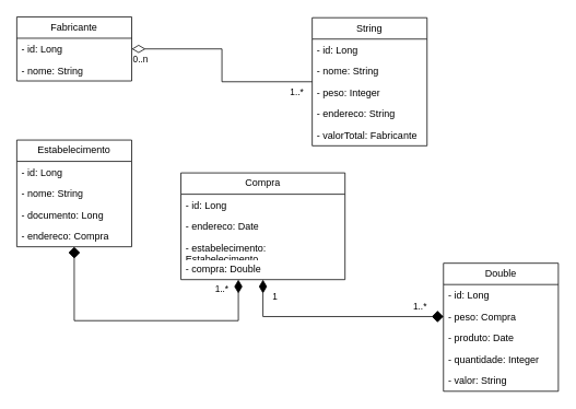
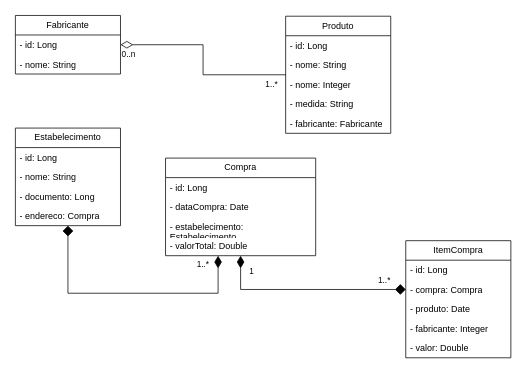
- <mxCell id="5" value="String" style="swimlane;fontStyle=0;childLayout=stackLayout;horizontal=1;startSize=26;fillColor=none;horizontalStack=0;resizeParent=1;resizeParentMax=0;resizeLast=0;collapsible=1;marginBottom=0;whiteSpace=wrap;html=1;" vertex="1" parent="1"><mxGeometry x="380" y="21" width="140" height="156" as="geometry" /></mxCell>
+ <mxCell id="5" value="Produto" style="swimlane;fontStyle=0;childLayout=stackLayout;horizontal=1;startSize=26;fillColor=none;horizontalStack=0;resizeParent=1;resizeParentMax=0;resizeLast=0;collapsible=1;marginBottom=0;whiteSpace=wrap;html=1;" vertex="1" parent="1"><mxGeometry x="380" y="21" width="140" height="156" as="geometry" /></mxCell>
- <mxCell id="8" value="- peso: Integer" style="text;strokeColor=none;fillColor=none;align=left;verticalAlign=top;spacingLeft=4;spacingRight=4;overflow=hidden;rotatable=0;points=[[0,0.5],[1,0.5]];portConstraint=eastwest;whiteSpace=wrap;html=1;" vertex="1" parent="5"><mxGeometry y="78" width="140" height="26" as="geometry" /></mxCell>
+ <mxCell id="8" value="- nome: Integer" style="text;strokeColor=none;fillColor=none;align=left;verticalAlign=top;spacingLeft=4;spacingRight=4;overflow=hidden;rotatable=0;points=[[0,0.5],[1,0.5]];portConstraint=eastwest;whiteSpace=wrap;html=1;" vertex="1" parent="5"><mxGeometry y="78" width="140" height="26" as="geometry" /></mxCell>
- <mxCell id="9" value="- endereco: String" style="text;strokeColor=none;fillColor=none;align=left;verticalAlign=top;spacingLeft=4;spacingRight=4;overflow=hidden;rotatable=0;points=[[0,0.5],[1,0.5]];portConstraint=eastwest;whiteSpace=wrap;html=1;" vertex="1" parent="5"><mxGeometry y="104" width="140" height="26" as="geometry" /></mxCell>
+ <mxCell id="9" value="- medida: String" style="text;strokeColor=none;fillColor=none;align=left;verticalAlign=top;spacingLeft=4;spacingRight=4;overflow=hidden;rotatable=0;points=[[0,0.5],[1,0.5]];portConstraint=eastwest;whiteSpace=wrap;html=1;" vertex="1" parent="5"><mxGeometry y="104" width="140" height="26" as="geometry" /></mxCell>
- <mxCell id="10" value="- valorTotal: Fabricante" style="text;strokeColor=none;fillColor=none;align=left;verticalAlign=top;spacingLeft=4;spacingRight=4;overflow=hidden;rotatable=0;points=[[0,0.5],[1,0.5]];portConstraint=eastwest;whiteSpace=wrap;html=1;" vertex="1" parent="5"><mxGeometry y="130" width="140" height="26" as="geometry" /></mxCell>
+ <mxCell id="10" value="- fabricante: Fabricante" style="text;strokeColor=none;fillColor=none;align=left;verticalAlign=top;spacingLeft=4;spacingRight=4;overflow=hidden;rotatable=0;points=[[0,0.5],[1,0.5]];portConstraint=eastwest;whiteSpace=wrap;html=1;" vertex="1" parent="5"><mxGeometry y="130" width="140" height="26" as="geometry" /></mxCell>
- <mxCell id="13" value="- endereco: Date" style="text;strokeColor=none;fillColor=none;align=left;verticalAlign=top;spacingLeft=4;spacingRight=4;overflow=hidden;rotatable=0;points=[[0,0.5],[1,0.5]];portConstraint=eastwest;whiteSpace=wrap;html=1;" vertex="1" parent="11"><mxGeometry y="52" width="200" height="26" as="geometry" /></mxCell>
+ <mxCell id="13" value="- dataCompra: Date" style="text;strokeColor=none;fillColor=none;align=left;verticalAlign=top;spacingLeft=4;spacingRight=4;overflow=hidden;rotatable=0;points=[[0,0.5],[1,0.5]];portConstraint=eastwest;whiteSpace=wrap;html=1;" vertex="1" parent="11"><mxGeometry y="52" width="200" height="26" as="geometry" /></mxCell>
- <mxCell id="15" value="- compra: Double" style="text;strokeColor=none;fillColor=none;align=left;verticalAlign=top;spacingLeft=4;spacingRight=4;overflow=hidden;rotatable=0;points=[[0,0.5],[1,0.5]];portConstraint=eastwest;whiteSpace=wrap;html=1;" vertex="1" parent="11"><mxGeometry y="104" width="200" height="26" as="geometry" /></mxCell>
+ <mxCell id="15" value="- valorTotal: Double" style="text;strokeColor=none;fillColor=none;align=left;verticalAlign=top;spacingLeft=4;spacingRight=4;overflow=hidden;rotatable=0;points=[[0,0.5],[1,0.5]];portConstraint=eastwest;whiteSpace=wrap;html=1;" vertex="1" parent="11"><mxGeometry y="104" width="200" height="26" as="geometry" /></mxCell>
- <mxCell id="25" value="Double" style="swimlane;fontStyle=0;childLayout=stackLayout;horizontal=1;startSize=26;fillColor=none;horizontalStack=0;resizeParent=1;resizeParentMax=0;resizeLast=0;collapsible=1;marginBottom=0;whiteSpace=wrap;html=1;" vertex="1" parent="1"><mxGeometry x="540" y="320" width="140" height="156" as="geometry" /></mxCell>
+ <mxCell id="25" value="ItemCompra" style="swimlane;fontStyle=0;childLayout=stackLayout;horizontal=1;startSize=26;fillColor=none;horizontalStack=0;resizeParent=1;resizeParentMax=0;resizeLast=0;collapsible=1;marginBottom=0;whiteSpace=wrap;html=1;" vertex="1" parent="1"><mxGeometry x="540" y="320" width="140" height="156" as="geometry" /></mxCell>
- <mxCell id="27" value="- peso: Compra" style="text;strokeColor=none;fillColor=none;align=left;verticalAlign=top;spacingLeft=4;spacingRight=4;overflow=hidden;rotatable=0;points=[[0,0.5],[1,0.5]];portConstraint=eastwest;whiteSpace=wrap;html=1;" vertex="1" parent="25"><mxGeometry y="52" width="140" height="26" as="geometry" /></mxCell>
+ <mxCell id="27" value="- compra: Compra" style="text;strokeColor=none;fillColor=none;align=left;verticalAlign=top;spacingLeft=4;spacingRight=4;overflow=hidden;rotatable=0;points=[[0,0.5],[1,0.5]];portConstraint=eastwest;whiteSpace=wrap;html=1;" vertex="1" parent="25"><mxGeometry y="52" width="140" height="26" as="geometry" /></mxCell>
- <mxCell id="29" value="- quantidade: Integer" style="text;strokeColor=none;fillColor=none;align=left;verticalAlign=top;spacingLeft=4;spacingRight=4;overflow=hidden;rotatable=0;points=[[0,0.5],[1,0.5]];portConstraint=eastwest;whiteSpace=wrap;html=1;" vertex="1" parent="25"><mxGeometry y="104" width="140" height="26" as="geometry" /></mxCell>
+ <mxCell id="29" value="- fabricante: Integer" style="text;strokeColor=none;fillColor=none;align=left;verticalAlign=top;spacingLeft=4;spacingRight=4;overflow=hidden;rotatable=0;points=[[0,0.5],[1,0.5]];portConstraint=eastwest;whiteSpace=wrap;html=1;" vertex="1" parent="25"><mxGeometry y="104" width="140" height="26" as="geometry" /></mxCell>
- <mxCell id="30" value="- valor: String" style="text;strokeColor=none;fillColor=none;align=left;verticalAlign=top;spacingLeft=4;spacingRight=4;overflow=hidden;rotatable=0;points=[[0,0.5],[1,0.5]];portConstraint=eastwest;whiteSpace=wrap;html=1;" vertex="1" parent="25"><mxGeometry y="130" width="140" height="26" as="geometry" /></mxCell>
+ <mxCell id="30" value="- valor: Double" style="text;strokeColor=none;fillColor=none;align=left;verticalAlign=top;spacingLeft=4;spacingRight=4;overflow=hidden;rotatable=0;points=[[0,0.5],[1,0.5]];portConstraint=eastwest;whiteSpace=wrap;html=1;" vertex="1" parent="25"><mxGeometry y="130" width="140" height="26" as="geometry" /></mxCell>
